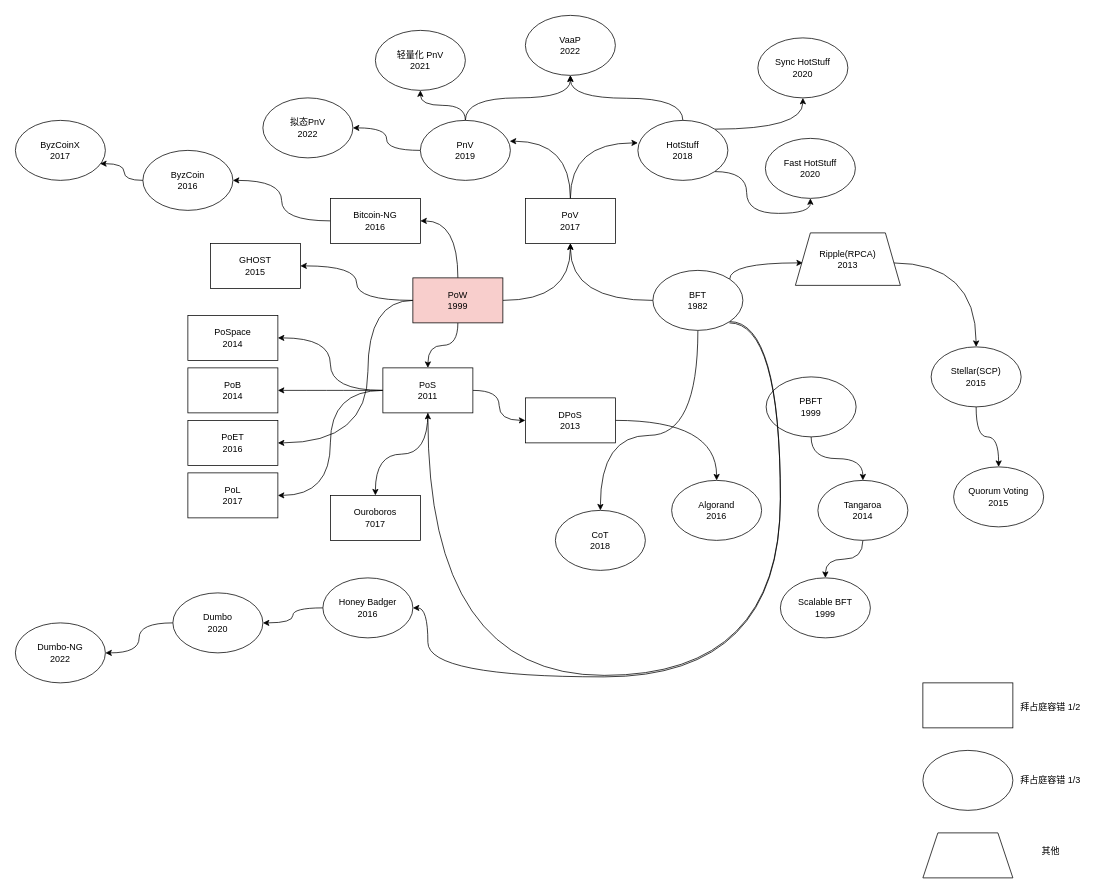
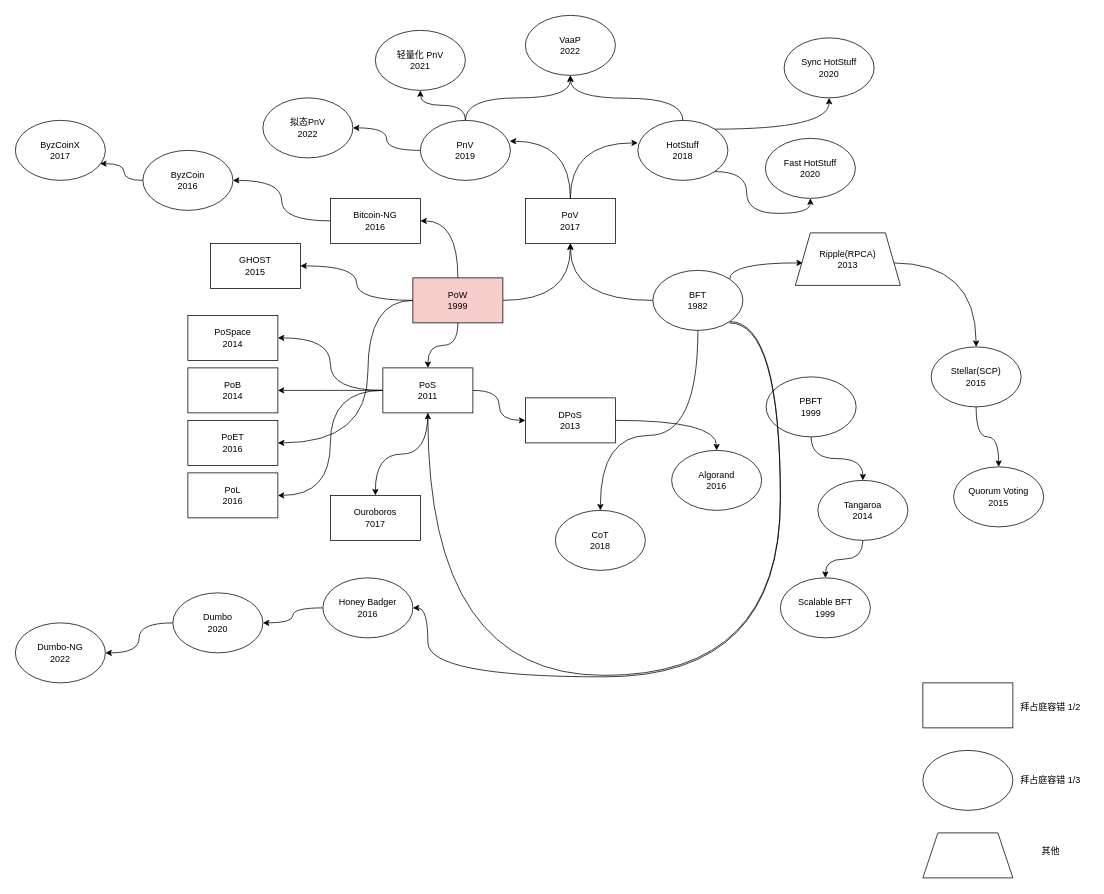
- <mxCell id="39" value="Sync HotStuff&lt;br&gt;2020" style="ellipse;whiteSpace=wrap;html=1;" vertex="1" parent="1"><mxGeometry x="1010" y="50" width="120" height="80" as="geometry" /></mxCell>
+ <mxCell id="39" value="Sync HotStuff&lt;br&gt;2020" style="ellipse;whiteSpace=wrap;html=1;" vertex="1" parent="1"><mxGeometry x="1045" y="50" width="120" height="80" as="geometry" /></mxCell>
- <mxCell id="32" value="PoL&lt;br&gt;2017" style="rounded=0;whiteSpace=wrap;html=1;" vertex="1" parent="1"><mxGeometry x="250" y="630" width="120" height="60" as="geometry" /></mxCell>
+ <mxCell id="32" value="PoL&lt;br&gt;2016" style="rounded=0;whiteSpace=wrap;html=1;" vertex="1" parent="1"><mxGeometry x="250" y="630" width="120" height="60" as="geometry" /></mxCell>
- <mxCell id="50" value="Algorand&lt;br&gt;2016" style="ellipse;whiteSpace=wrap;html=1;" vertex="1" parent="1"><mxGeometry x="895" y="640" width="120" height="80" as="geometry" /></mxCell>
+ <mxCell id="50" value="Algorand&lt;br&gt;2016" style="ellipse;whiteSpace=wrap;html=1;" vertex="1" parent="1"><mxGeometry x="895" y="600" width="120" height="80" as="geometry" /></mxCell>
